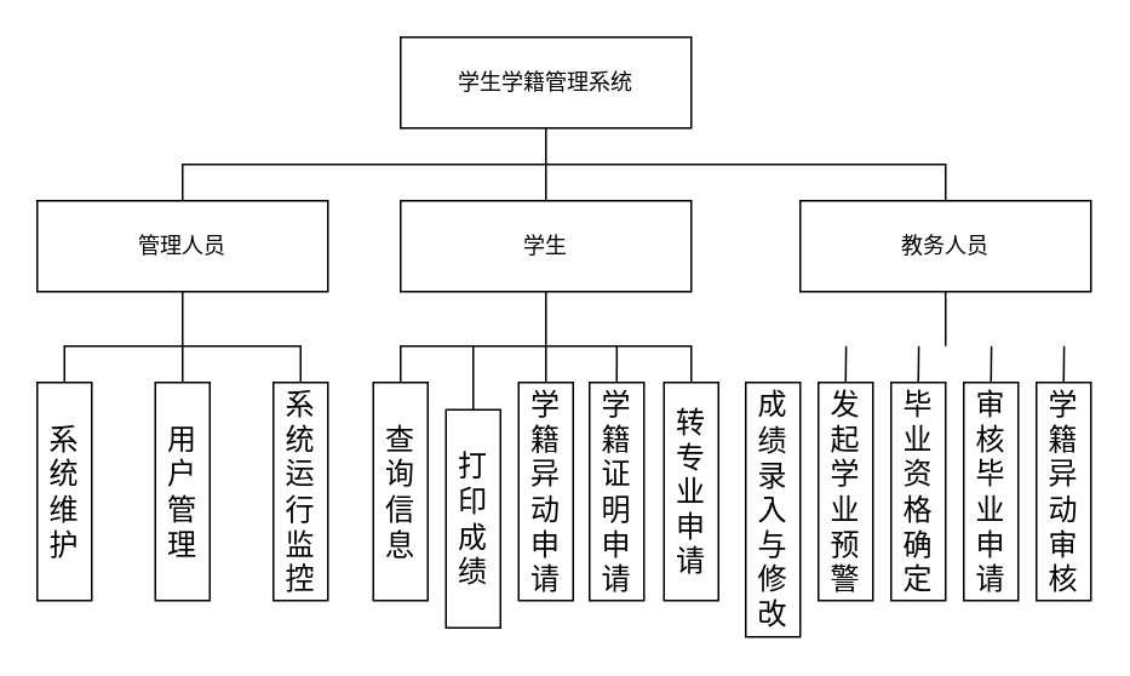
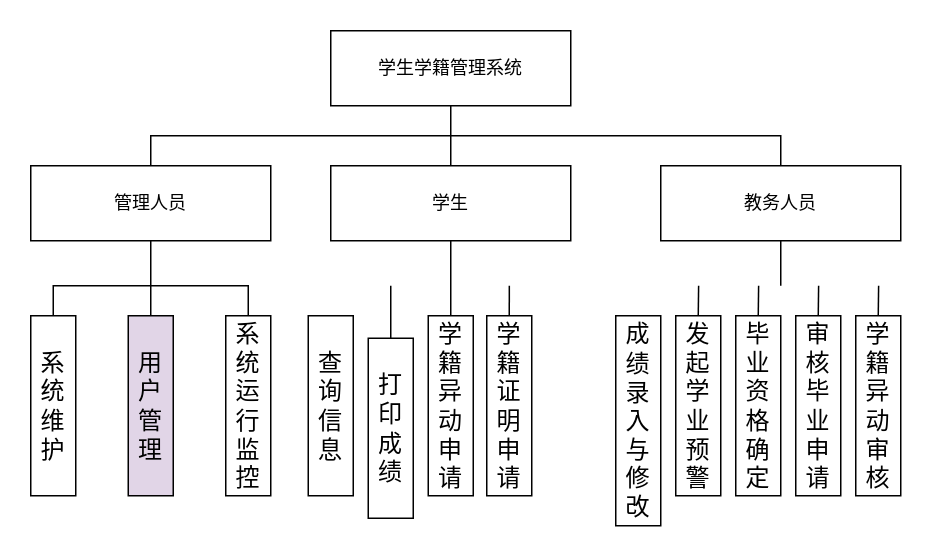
- <mxCell id="21" style="edgeStyle=orthogonalEdgeStyle;rounded=0;orthogonalLoop=1;jettySize=auto;html=1;exitX=0.5;exitY=0;exitDx=0;exitDy=0;entryX=0.5;entryY=0;entryDx=0;entryDy=0;endArrow=none;endFill=0;" edge="1" parent="1" source="22" target="15"><mxGeometry relative="1" as="geometry" /></mxCell>
- <mxCell id="12" value="&lt;font style=&quot;font-size: 16px;&quot;&gt;用户管理&lt;/font&gt;" style="rounded=0;whiteSpace=wrap;html=1;" vertex="1" parent="1"><mxGeometry x="85" y="210" width="30" height="120" as="geometry" /></mxCell>
+ <mxCell id="12" value="&lt;font style=&quot;font-size: 16px;&quot;&gt;用户管理&lt;/font&gt;" style="rounded=0;whiteSpace=wrap;html=1;fillColor=#e1d5e7;" vertex="1" parent="1"><mxGeometry x="85" y="210" width="30" height="120" as="geometry" /></mxCell>
- <mxCell id="22" value="&lt;span style=&quot;font-size: 16px;&quot;&gt;转专业申请&lt;/span&gt;" style="rounded=0;whiteSpace=wrap;html=1;" vertex="1" parent="1"><mxGeometry x="365" y="210" width="30" height="120" as="geometry" /></mxCell>
